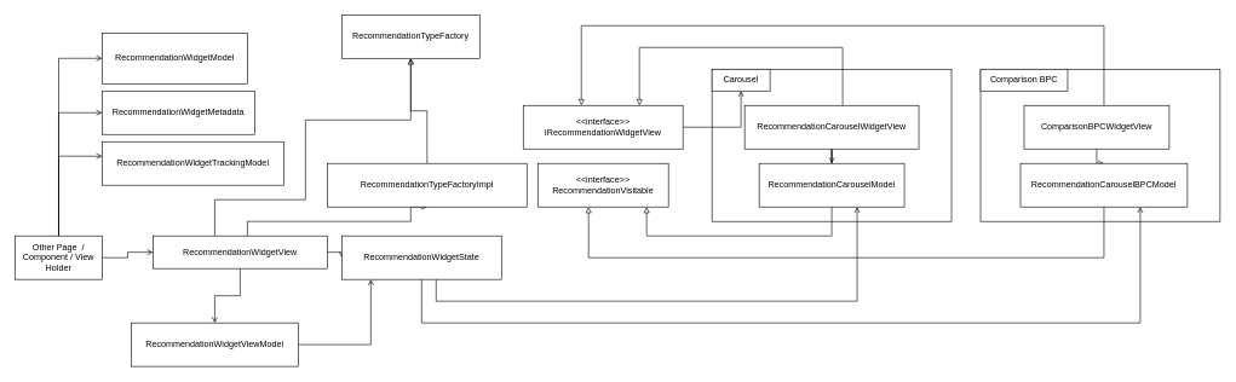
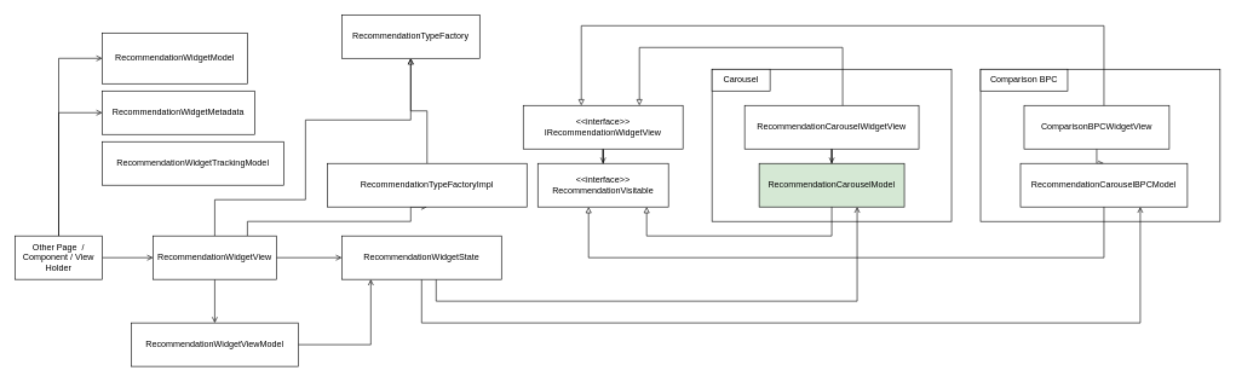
- <mxCell id="32" value="" style="edgeStyle=orthogonalEdgeStyle;rounded=0;orthogonalLoop=1;jettySize=auto;html=1;endArrow=open;endFill=0;" edge="1" parent="1" source="33" target="10"><mxGeometry relative="1" as="geometry" /></mxCell>
+ <mxCell id="32" value="" style="edgeStyle=orthogonalEdgeStyle;rounded=0;orthogonalLoop=1;jettySize=auto;html=1;endArrow=open;endFill=0;" edge="1" parent="1" source="33" target="26"><mxGeometry relative="1" as="geometry" /></mxCell>
- <mxCell id="16" style="edgeStyle=orthogonalEdgeStyle;rounded=0;orthogonalLoop=1;jettySize=auto;html=1;endArrow=open;endFill=0;" edge="1" parent="1" source="17" target="35"><mxGeometry relative="1" as="geometry"><Array as="points"><mxPoint x="80" y="215" /></Array></mxGeometry></mxCell>
- <mxCell id="13" value="RecommendationCarouselModel" style="rounded=0;whiteSpace=wrap;html=1;" vertex="1" parent="8"><mxGeometry x="65" y="130" width="200" height="60" as="geometry" /></mxCell>
+ <mxCell id="13" value="RecommendationCarouselModel" style="rounded=0;whiteSpace=wrap;html=1;fillColor=#d5e8d4;" vertex="1" parent="8"><mxGeometry x="65" y="130" width="200" height="60" as="geometry" /></mxCell>
- <mxCell id="23" value="RecommendationWidgetView" style="rounded=0;whiteSpace=wrap;html=1;" vertex="1" parent="1"><mxGeometry x="210" y="325" width="240" height="45" as="geometry" /></mxCell>
+ <mxCell id="23" value="RecommendationWidgetView" style="rounded=0;whiteSpace=wrap;html=1;" vertex="1" parent="1"><mxGeometry x="210" y="325" width="170" height="60" as="geometry" /></mxCell>
